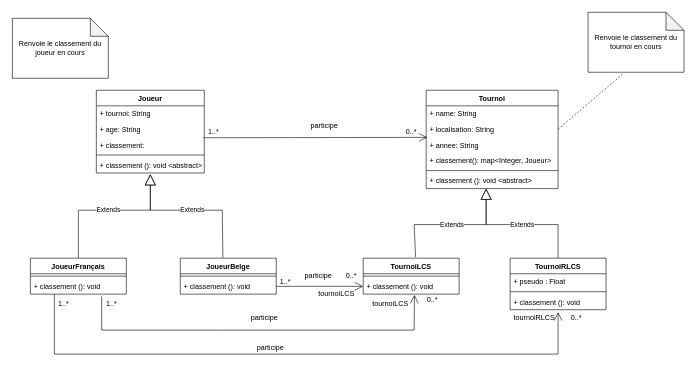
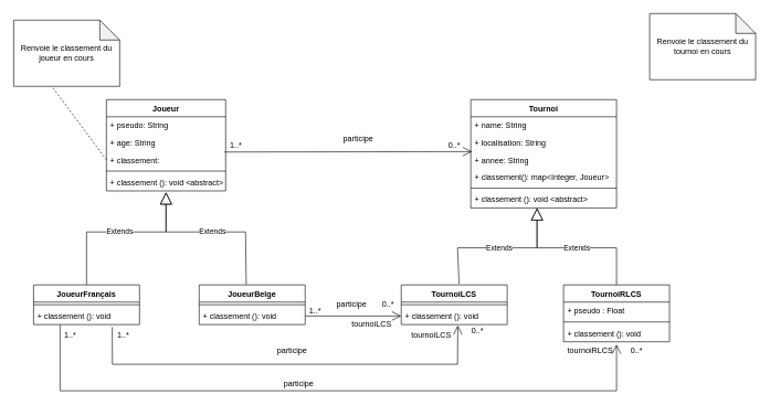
- <mxCell id="29" value="" style="html=1;verticalAlign=bottom;endArrow=none;dashed=1;endSize=8;rounded=0;exitX=1;exitY=0.5;exitDx=0;exitDy=0;entryX=0.369;entryY=1.02;entryDx=0;entryDy=0;entryPerimeter=0;" edge="1" parent="1" target="28" source="17"><mxGeometry relative="1" as="geometry"><mxPoint x="870" y="229" as="sourcePoint" /><mxPoint x="780" y="164" as="targetPoint" /></mxGeometry></mxCell>
+ <mxCell id="24" value="" style="html=1;verticalAlign=bottom;endArrow=none;dashed=1;endSize=8;rounded=0;exitX=0;exitY=0.5;exitDx=0;exitDy=0;entryX=0.369;entryY=1.02;entryDx=0;entryDy=0;entryPerimeter=0;" edge="1" parent="1" source="5" target="23"><mxGeometry relative="1" as="geometry"><mxPoint x="30" y="220" as="sourcePoint" /><mxPoint x="-50" y="220" as="targetPoint" /></mxGeometry></mxCell>
- <mxCell id="3" value="+ tournoi: String" style="text;strokeColor=none;fillColor=none;align=left;verticalAlign=top;spacingLeft=4;spacingRight=4;overflow=hidden;rotatable=0;points=[[0,0.5],[1,0.5]];portConstraint=eastwest;" vertex="1" parent="2"><mxGeometry y="26" width="180" height="26" as="geometry" /></mxCell>
+ <mxCell id="3" value="+ pseudo: String" style="text;strokeColor=none;fillColor=none;align=left;verticalAlign=top;spacingLeft=4;spacingRight=4;overflow=hidden;rotatable=0;points=[[0,0.5],[1,0.5]];portConstraint=eastwest;" vertex="1" parent="2"><mxGeometry y="26" width="180" height="26" as="geometry" /></mxCell>
